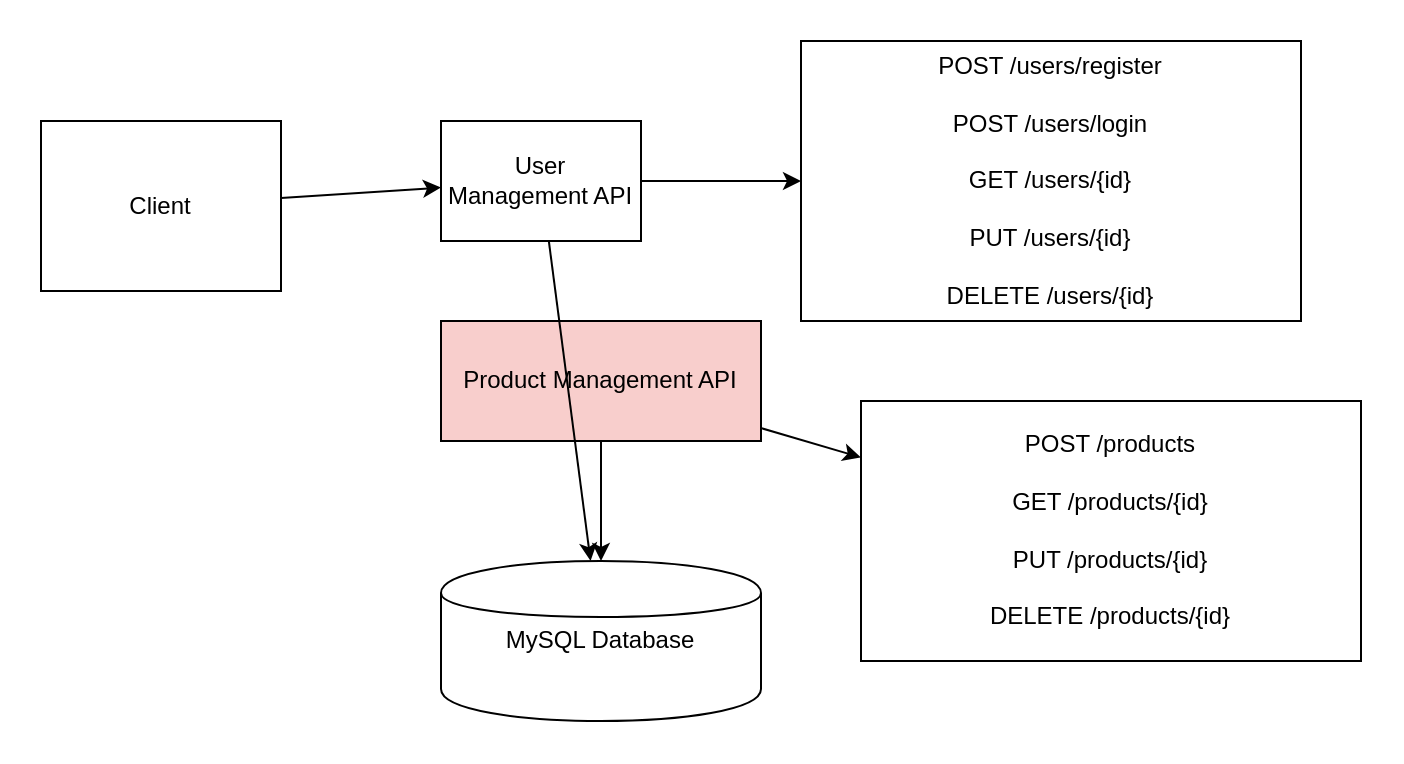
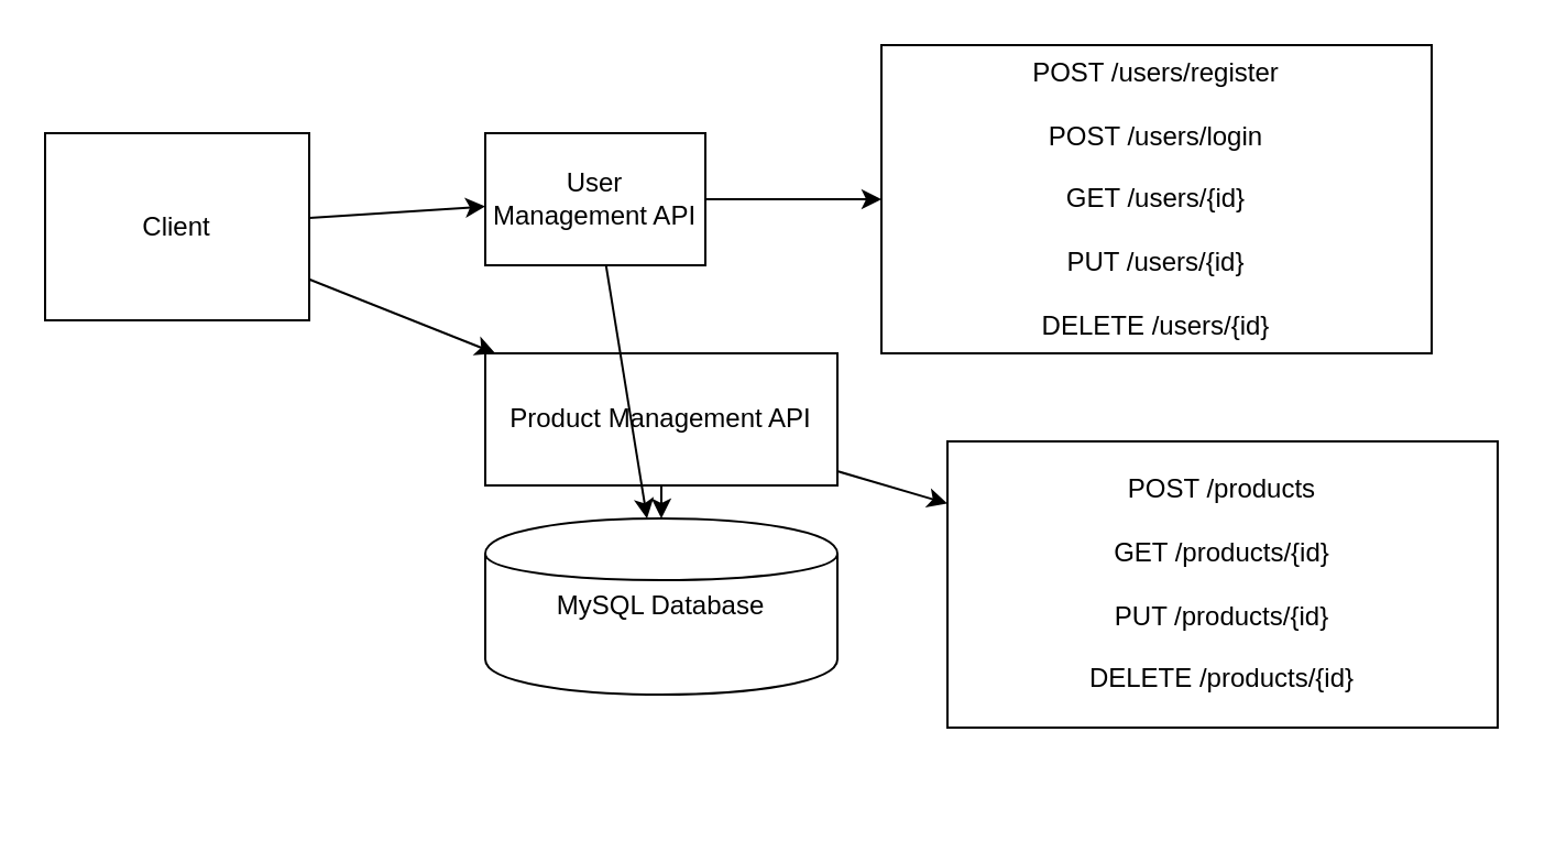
+ <mxCell id="9" edge="1" parent="1" source="2" target="4"><mxGeometry relative="1" as="geometry" /></mxCell>
- <mxCell id="4" value="Product Management API" style="rounded=0;whiteSpace=wrap;html=1;fillColor=#f8cecc;" vertex="1" parent="1"><mxGeometry x="220" y="160" width="160" height="60" as="geometry" /></mxCell>
+ <mxCell id="4" value="Product Management API" style="rounded=0;whiteSpace=wrap;html=1;" vertex="1" parent="1"><mxGeometry x="220" y="160" width="160" height="60" as="geometry" /></mxCell>
- <mxCell id="5" value="MySQL Database" style="shape=cylinder;whiteSpace=wrap;html=1;" vertex="1" parent="1"><mxGeometry x="220" y="280" width="160" height="80" as="geometry" /></mxCell>
+ <mxCell id="5" value="MySQL Database" style="shape=cylinder;whiteSpace=wrap;html=1;" vertex="1" parent="1"><mxGeometry x="220" y="235" width="160" height="80" as="geometry" /></mxCell>
